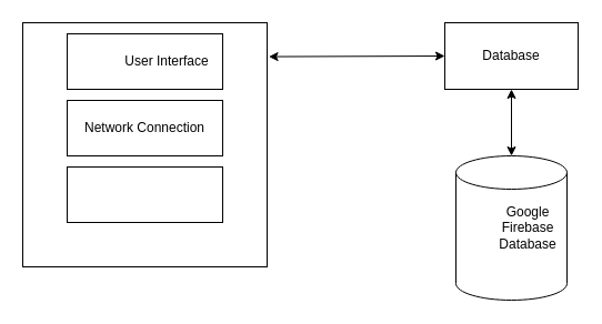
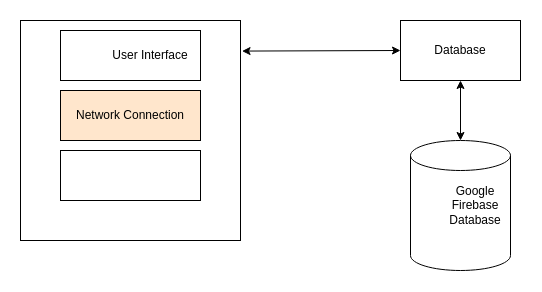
- <mxCell id="12" value="Network Connection" style="rounded=0;whiteSpace=wrap;html=1;" vertex="1" parent="1"><mxGeometry x="60" y="90" width="140" height="50" as="geometry" /></mxCell>
+ <mxCell id="12" value="Network Connection" style="rounded=0;whiteSpace=wrap;html=1;fillColor=#ffe6cc;" vertex="1" parent="1"><mxGeometry x="60" y="90" width="140" height="50" as="geometry" /></mxCell>
